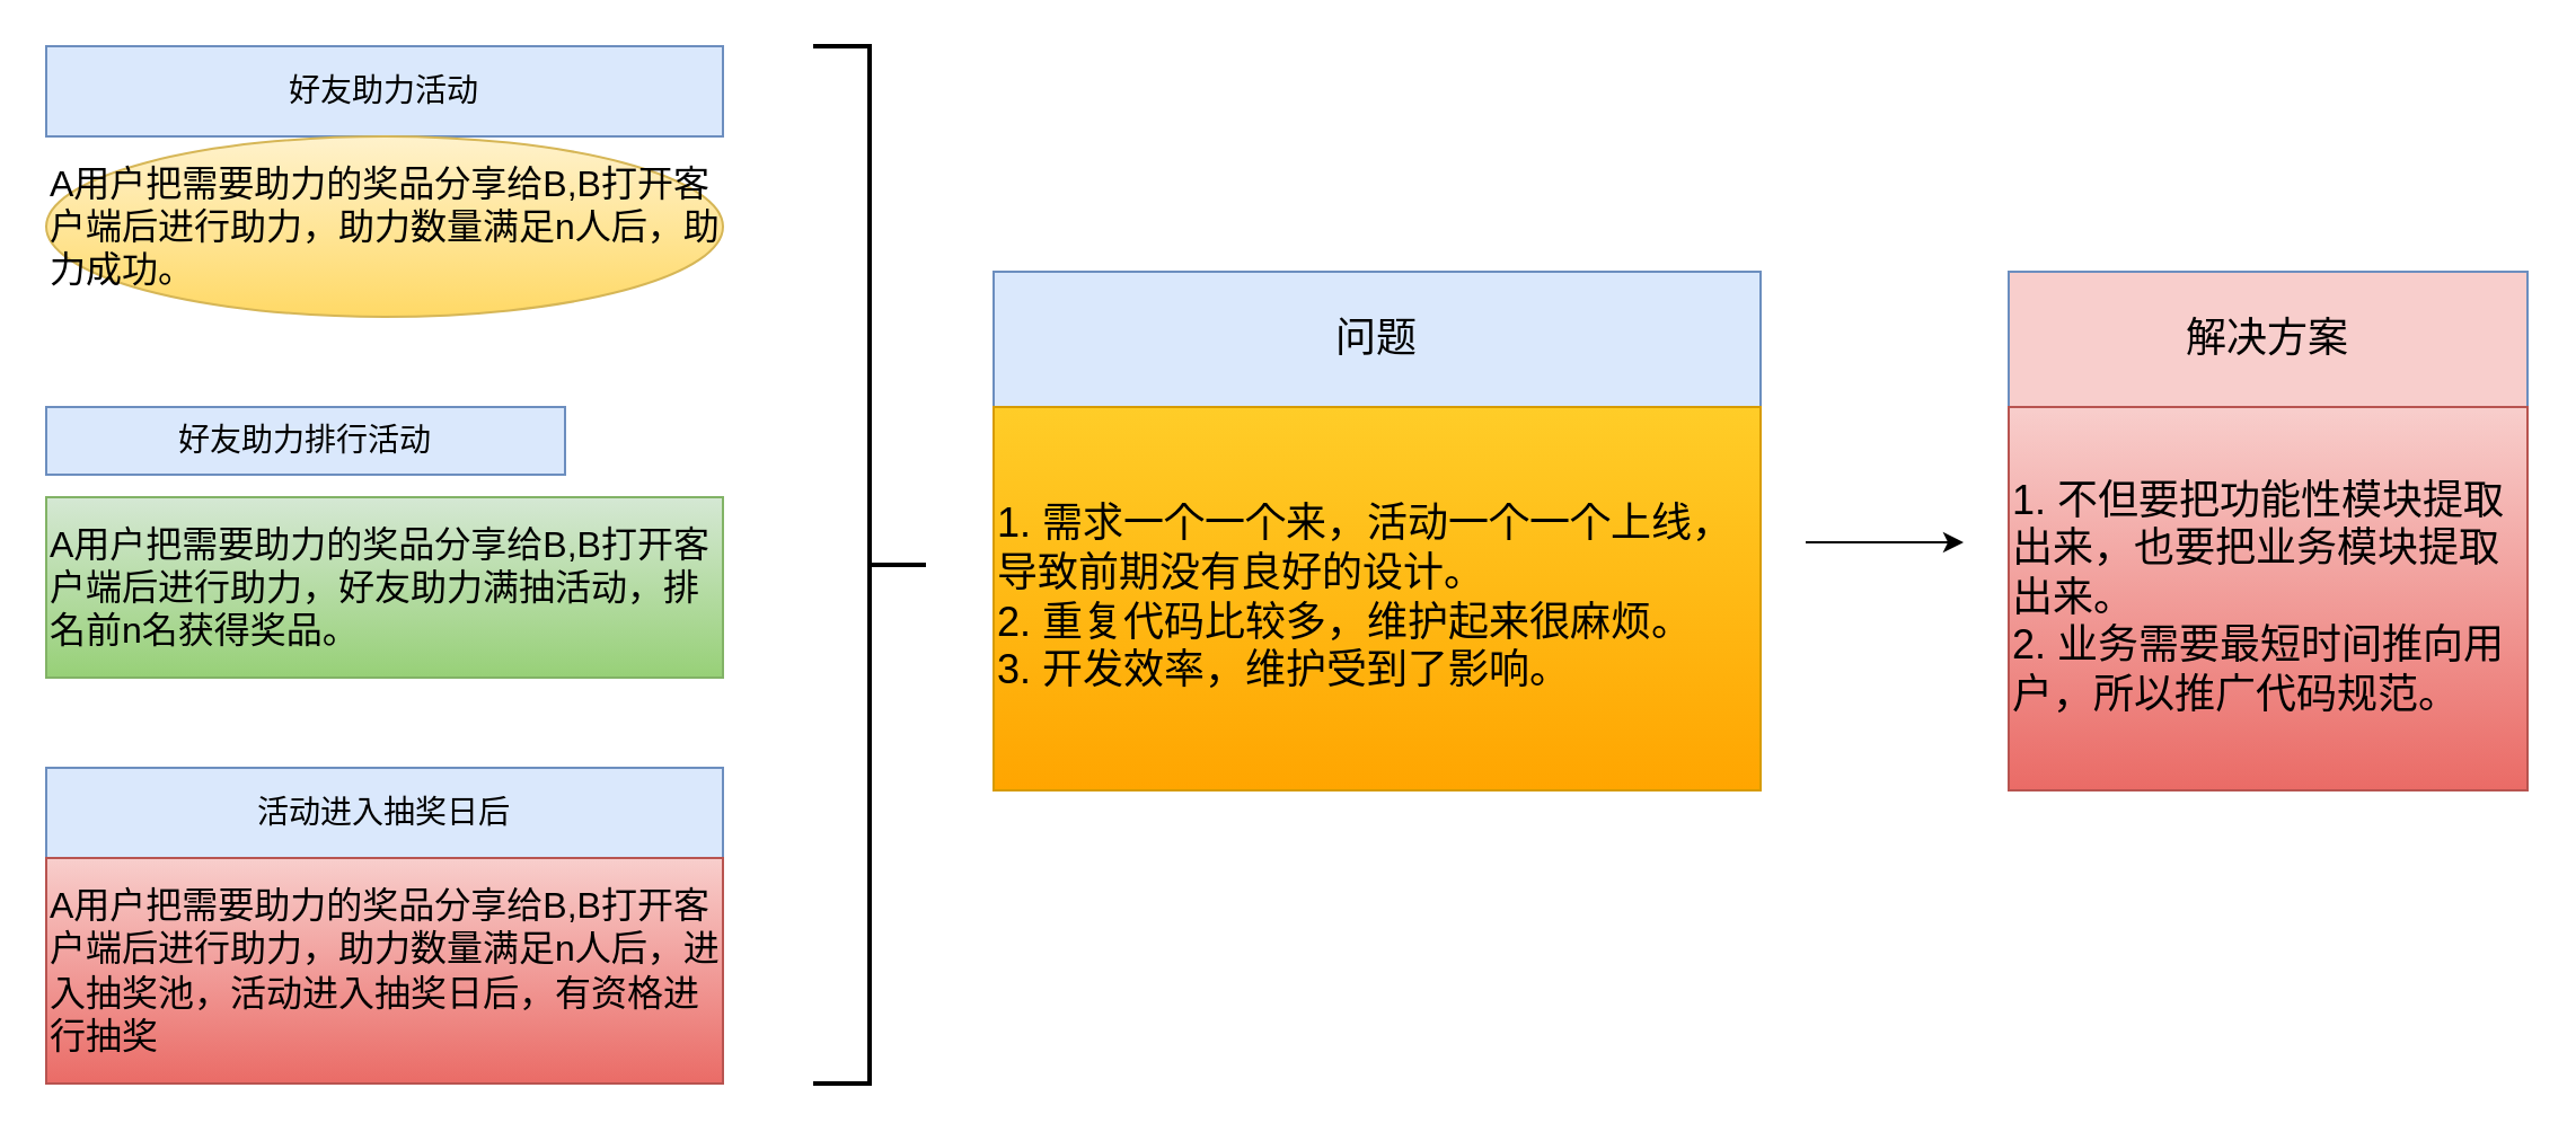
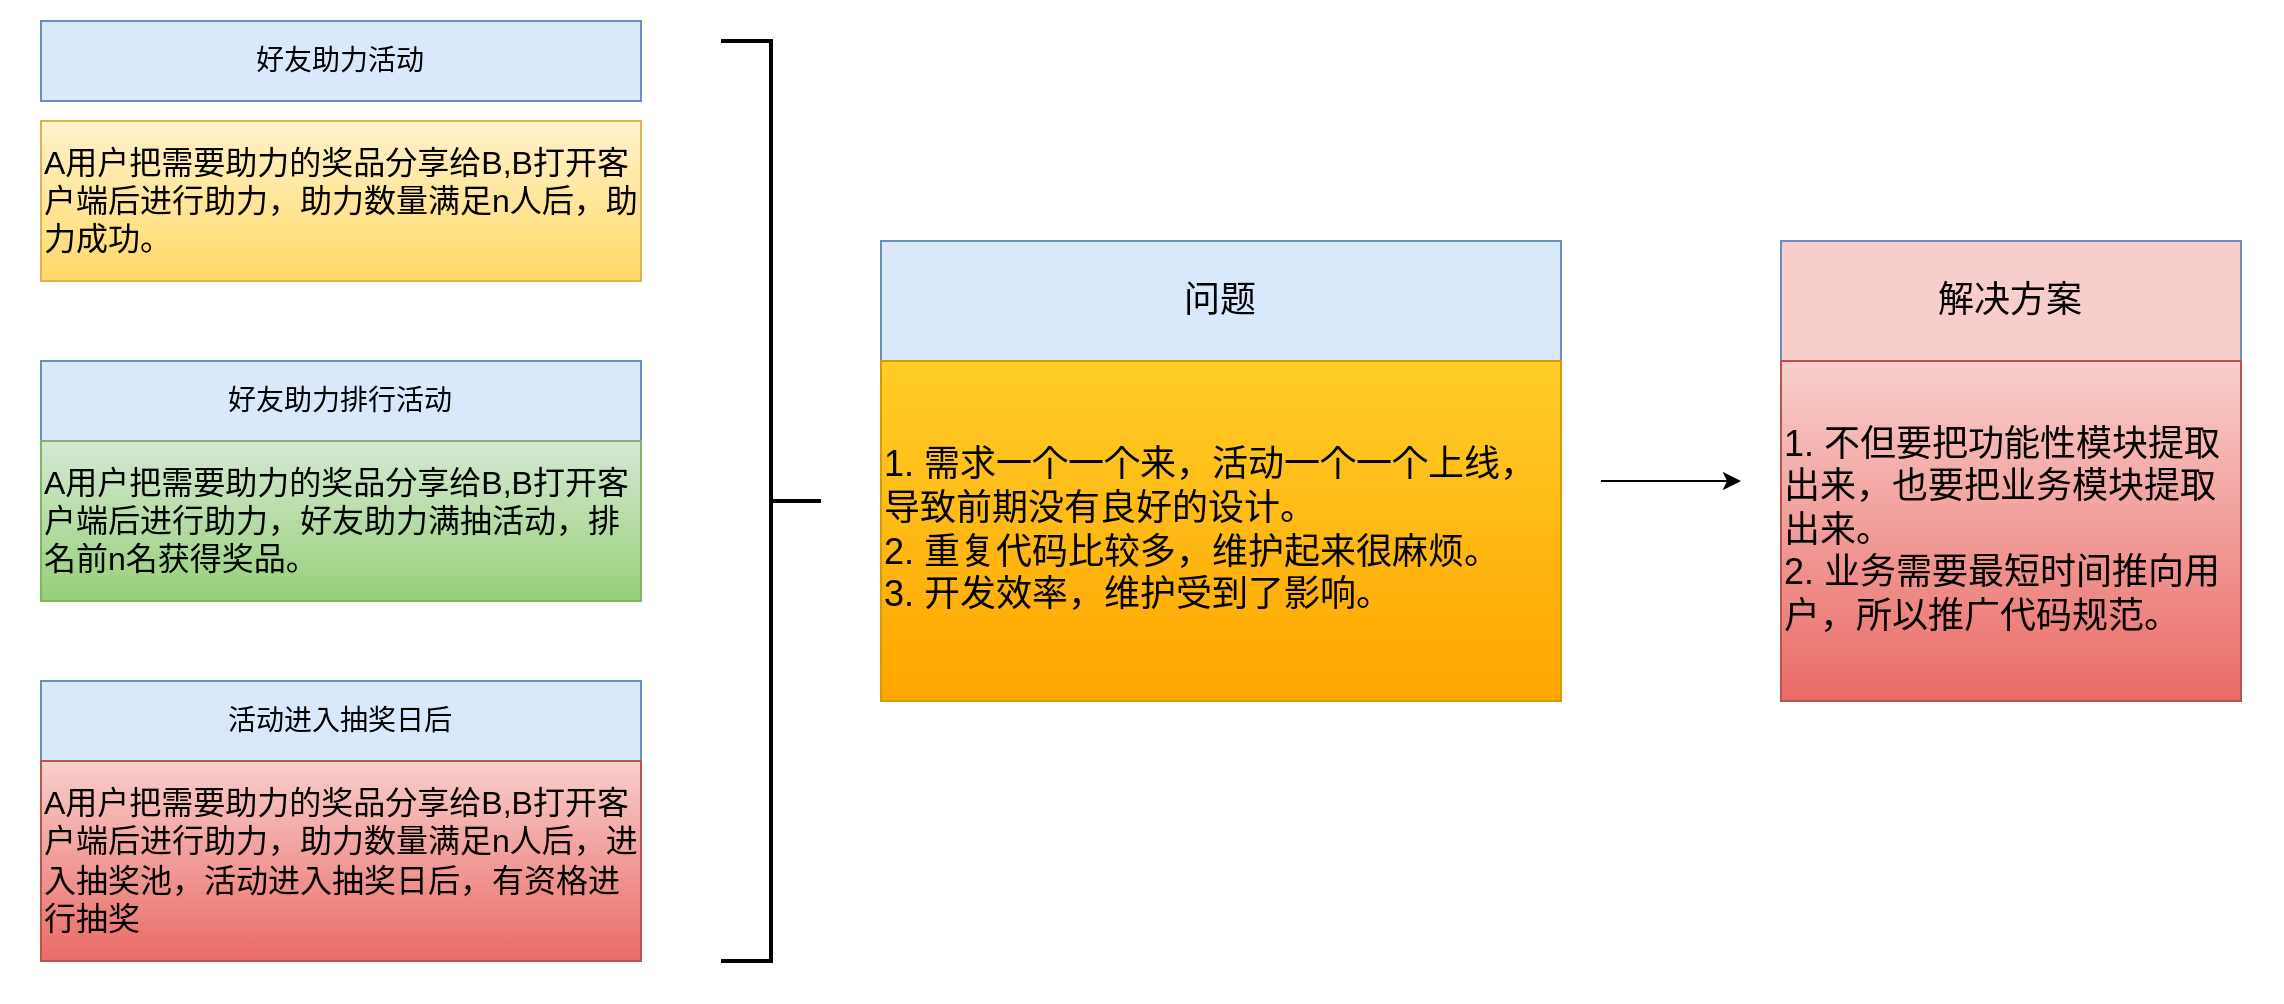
- <mxCell id="2" value="&lt;font style=&quot;font-size: 14px&quot;&gt;好友助力活动&lt;/font&gt;" style="rounded=0;whiteSpace=wrap;html=1;fillColor=#dae8fc;strokeColor=#6c8ebf;" parent="1" vertex="1"><mxGeometry x="20" y="20" width="300" height="40" as="geometry" /></mxCell>
+ <mxCell id="2" value="&lt;font style=&quot;font-size: 14px&quot;&gt;好友助力活动&lt;/font&gt;" style="rounded=0;whiteSpace=wrap;html=1;fillColor=#dae8fc;strokeColor=#6c8ebf;" parent="1" vertex="1"><mxGeometry x="20" y="10" width="300" height="40" as="geometry" /></mxCell>
- <mxCell id="3" value="&lt;font size=&quot;3&quot;&gt;A用户把需要助力的奖品分享给B,B打开客户端后进行助力，助力数量满足n人后，助力成功。&lt;/font&gt;" style="ellipse;whiteSpace=wrap;html=1;align=left;gradientColor=#ffd966;fillColor=#fff2cc;strokeColor=#d6b656;" parent="1" vertex="1"><mxGeometry x="20" y="60" width="300" height="80" as="geometry" /></mxCell>
+ <mxCell id="3" value="&lt;font size=&quot;3&quot;&gt;A用户把需要助力的奖品分享给B,B打开客户端后进行助力，助力数量满足n人后，助力成功。&lt;/font&gt;" style="rounded=0;whiteSpace=wrap;html=1;align=left;gradientColor=#ffd966;fillColor=#fff2cc;strokeColor=#d6b656;" parent="1" vertex="1"><mxGeometry x="20" y="60" width="300" height="80" as="geometry" /></mxCell>
- <mxCell id="4" value="&lt;font style=&quot;font-size: 14px&quot;&gt;好友助力排行活动&lt;/font&gt;" style="rounded=0;whiteSpace=wrap;html=1;fillColor=#dae8fc;strokeColor=#6c8ebf;" parent="1" vertex="1"><mxGeometry x="20" y="180" width="230" height="30" as="geometry" /></mxCell>
+ <mxCell id="4" value="&lt;font style=&quot;font-size: 14px&quot;&gt;好友助力排行活动&lt;/font&gt;" style="rounded=0;whiteSpace=wrap;html=1;fillColor=#dae8fc;strokeColor=#6c8ebf;" parent="1" vertex="1"><mxGeometry x="20" y="180" width="300" height="40" as="geometry" /></mxCell>
